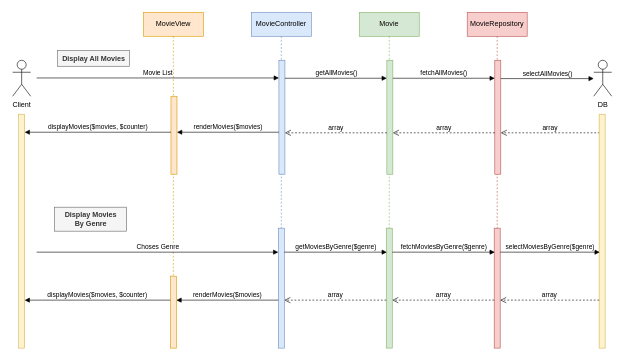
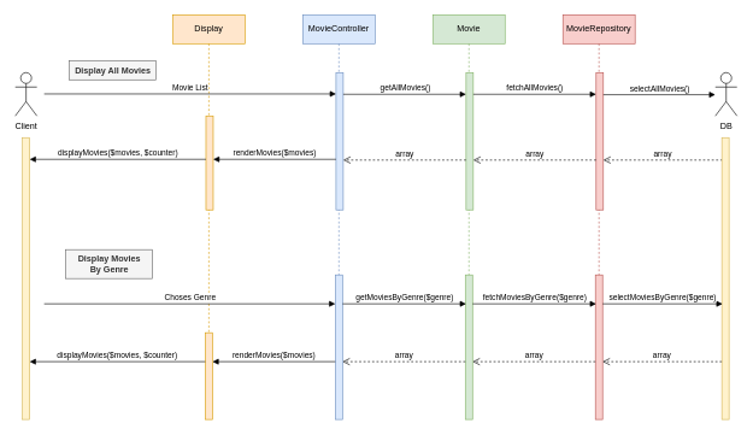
- <mxCell id="5" value="MovieView" style="shape=umlLifeline;perimeter=lifelinePerimeter;whiteSpace=wrap;html=1;container=1;dropTarget=0;collapsible=0;recursiveResize=0;outlineConnect=0;portConstraint=eastwest;newEdgeStyle={&quot;curved&quot;:0,&quot;rounded&quot;:0};fillColor=#ffe6cc;strokeColor=#d79b00;" vertex="1" parent="1"><mxGeometry x="238" y="20" width="100" height="560" as="geometry" /></mxCell>
+ <mxCell id="5" value="Display" style="shape=umlLifeline;perimeter=lifelinePerimeter;whiteSpace=wrap;html=1;container=1;dropTarget=0;collapsible=0;recursiveResize=0;outlineConnect=0;portConstraint=eastwest;newEdgeStyle={&quot;curved&quot;:0,&quot;rounded&quot;:0};fillColor=#ffe6cc;strokeColor=#d79b00;" vertex="1" parent="1"><mxGeometry x="238" y="20" width="100" height="560" as="geometry" /></mxCell>
